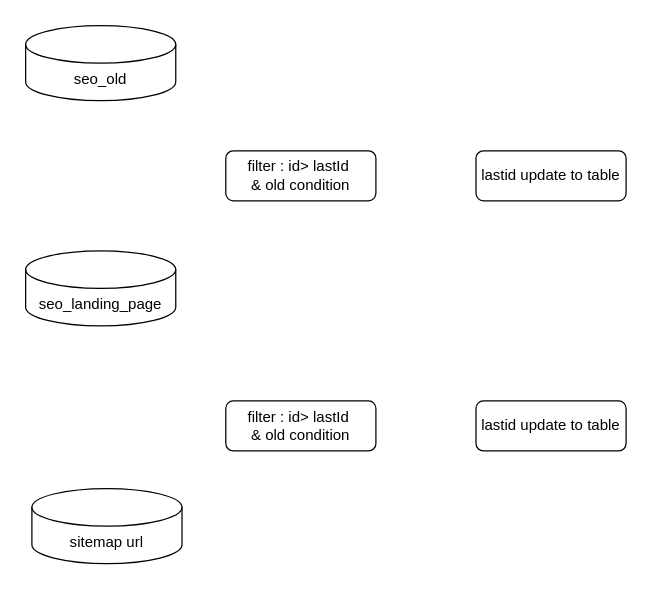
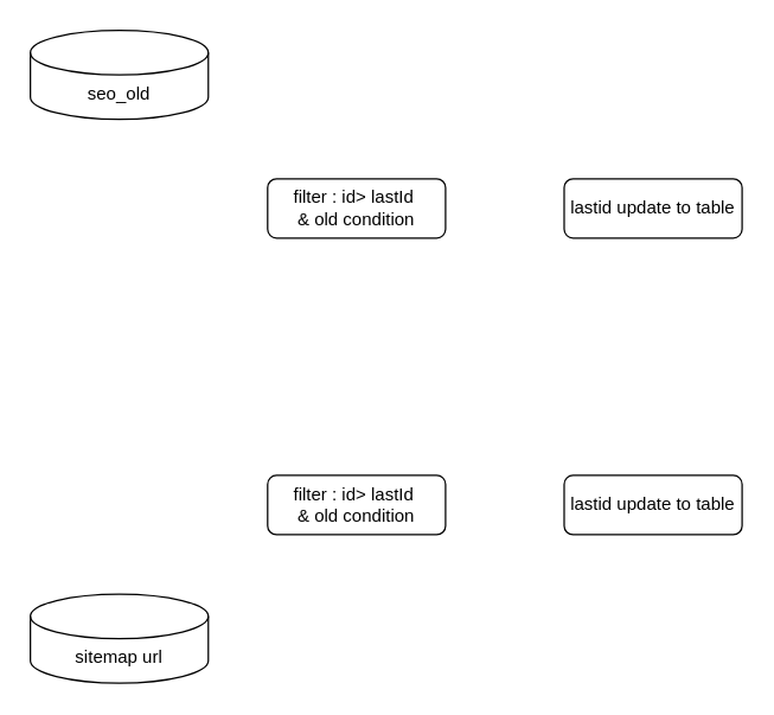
- <mxCell id="5" value="seo_landing_page" style="shape=cylinder3;whiteSpace=wrap;html=1;boundedLbl=1;backgroundOutline=1;size=15;" vertex="1" parent="1"><mxGeometry x="20" y="200" width="120" height="60" as="geometry" /></mxCell>
- <mxCell id="6" value="sitemap url" style="shape=cylinder3;whiteSpace=wrap;html=1;boundedLbl=1;backgroundOutline=1;size=15;" vertex="1" parent="1"><mxGeometry x="25" y="390" width="120" height="60" as="geometry" /></mxCell>
+ <mxCell id="6" value="sitemap url" style="shape=cylinder3;whiteSpace=wrap;html=1;boundedLbl=1;backgroundOutline=1;size=15;" vertex="1" parent="1"><mxGeometry x="20" y="400" width="120" height="60" as="geometry" /></mxCell>
